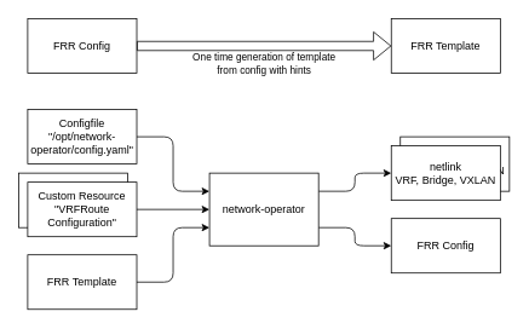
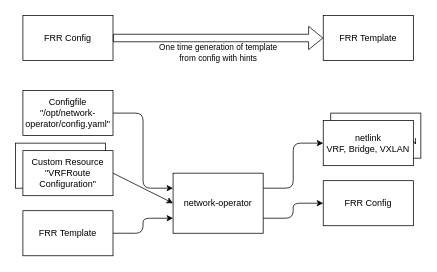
- <mxCell id="12" value="network-operator" style="rounded=0;whiteSpace=wrap;html=1;" parent="1" vertex="1"><mxGeometry x="230" y="190" width="120" height="80" as="geometry" /></mxCell>
+ <mxCell id="12" value="network-operator" style="rounded=0;whiteSpace=wrap;html=1;" parent="1" vertex="1"><mxGeometry x="230" y="230" width="120" height="80" as="geometry" /></mxCell>
